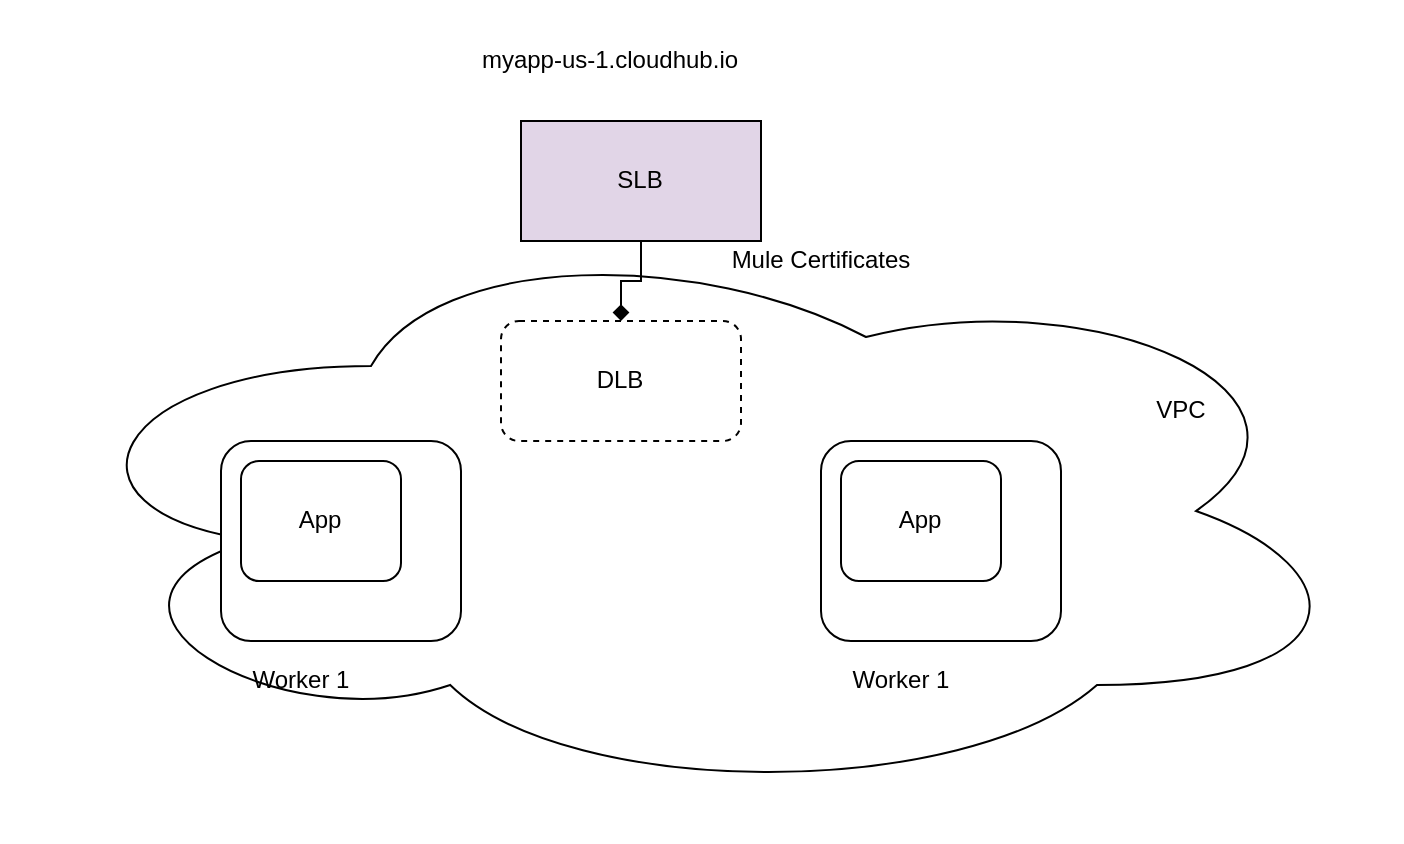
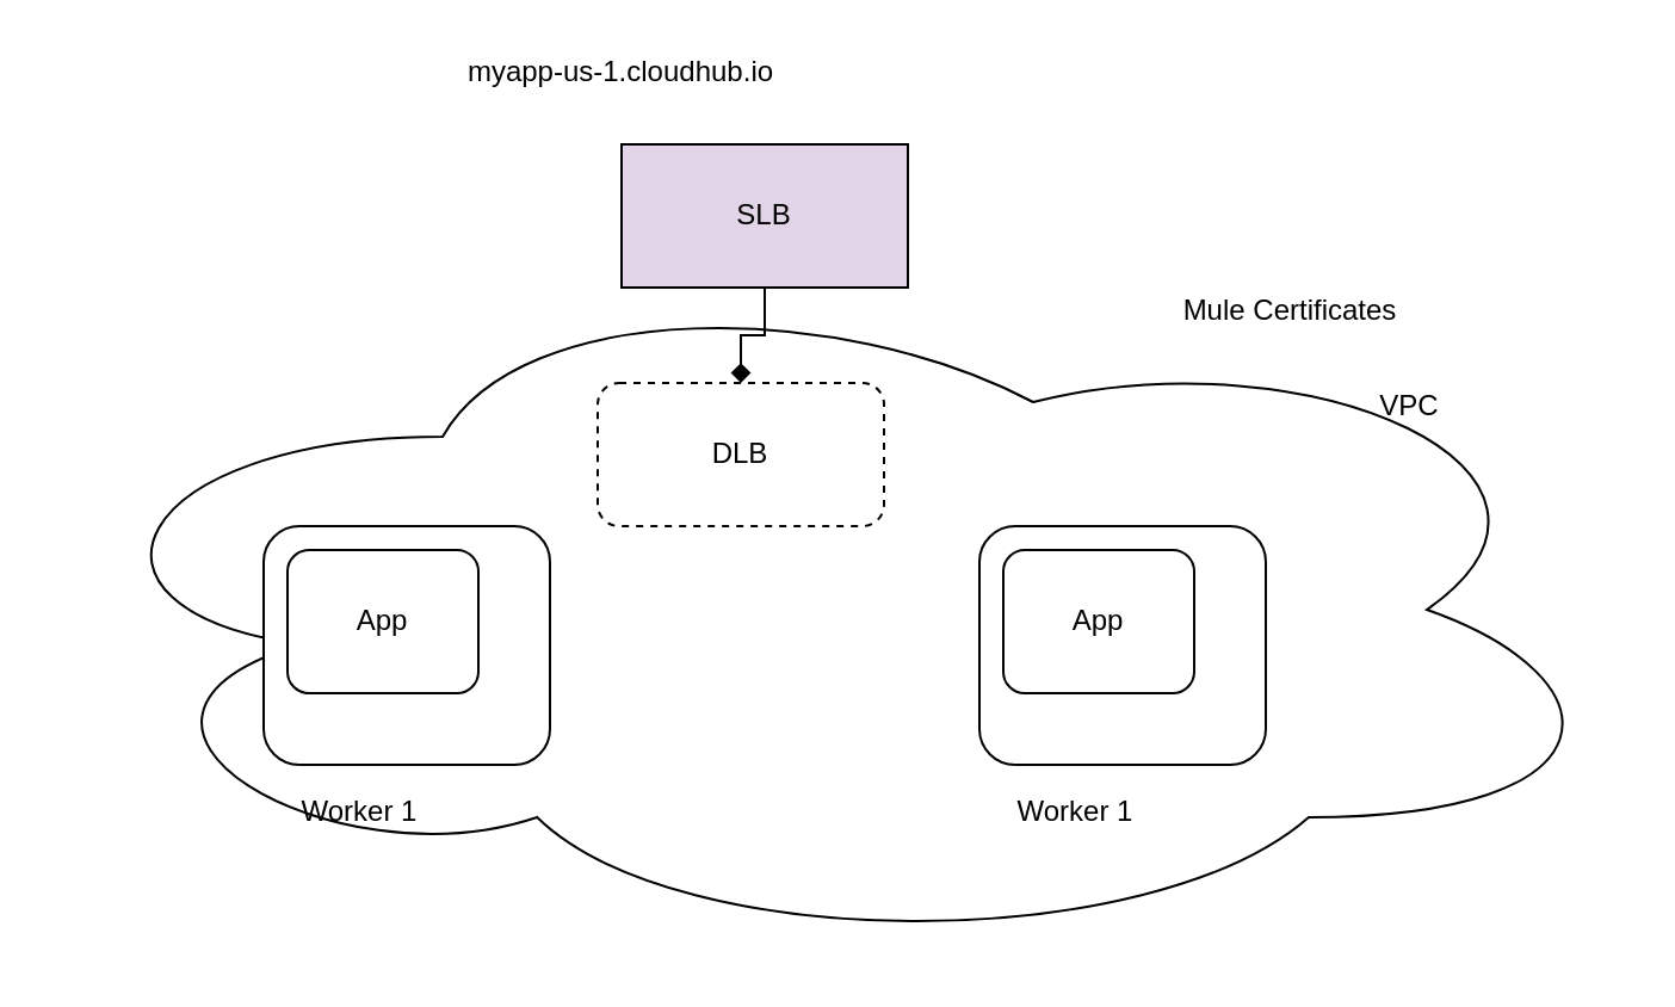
- <mxCell id="3" value="myapp-us-1.cloudhub.io" style="text;html=1;strokeColor=none;fillColor=none;align=center;verticalAlign=middle;whiteSpace=wrap;rounded=0;" vertex="1" parent="1"><mxGeometry x="220" y="20" width="170" height="20" as="geometry" /></mxCell>
+ <mxCell id="3" value="myapp-us-1.cloudhub.io" style="text;html=1;strokeColor=none;fillColor=none;align=center;verticalAlign=middle;whiteSpace=wrap;rounded=0;" vertex="1" parent="1"><mxGeometry x="175" y="20" width="170" height="20" as="geometry" /></mxCell>
- <mxCell id="12" value="Mule Certificates" style="text;html=1;align=center;verticalAlign=middle;resizable=0;points=[];autosize=1;" vertex="1" parent="1"><mxGeometry x="360" y="120" width="100" height="20" as="geometry" /></mxCell>
+ <mxCell id="12" value="Mule Certificates" style="text;html=1;align=center;verticalAlign=middle;resizable=0;points=[];autosize=1;" vertex="1" parent="1"><mxGeometry x="490" y="120" width="100" height="20" as="geometry" /></mxCell>
- <mxCell id="13" value="VPC" style="text;html=1;align=center;verticalAlign=middle;resizable=0;points=[];autosize=1;" vertex="1" parent="1"><mxGeometry x="570" y="195" width="40" height="20" as="geometry" /></mxCell>
+ <mxCell id="13" value="VPC" style="text;html=1;align=center;verticalAlign=middle;resizable=0;points=[];autosize=1;" vertex="1" parent="1"><mxGeometry x="570" y="160" width="40" height="20" as="geometry" /></mxCell>
